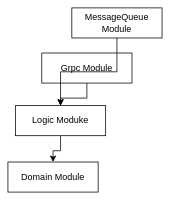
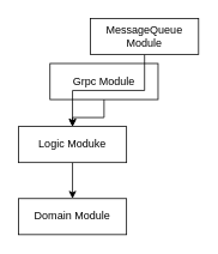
- <mxCell id="5" value="MessageQueue Module" style="rounded=0;whiteSpace=wrap;html=1;" parent="1" vertex="1"><mxGeometry x="95" y="10" width="120" height="40" as="geometry" /></mxCell>
+ <mxCell id="5" value="MessageQueue Module" style="rounded=0;whiteSpace=wrap;html=1;" parent="1" vertex="1"><mxGeometry x="100" y="20" width="120" height="40" as="geometry" /></mxCell>
- <mxCell id="8" value="Domain Module" style="rounded=0;whiteSpace=wrap;html=1;" parent="1" vertex="1"><mxGeometry x="10" y="215" width="120" height="40" as="geometry" /></mxCell>
+ <mxCell id="8" value="Domain Module" style="rounded=0;whiteSpace=wrap;html=1;" parent="1" vertex="1"><mxGeometry x="20" y="220" width="120" height="40" as="geometry" /></mxCell>
